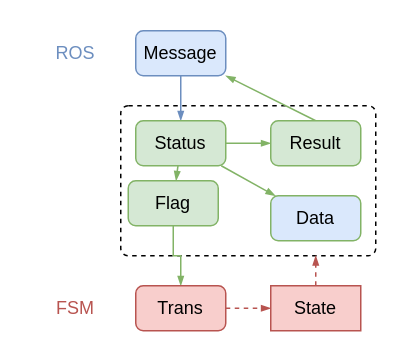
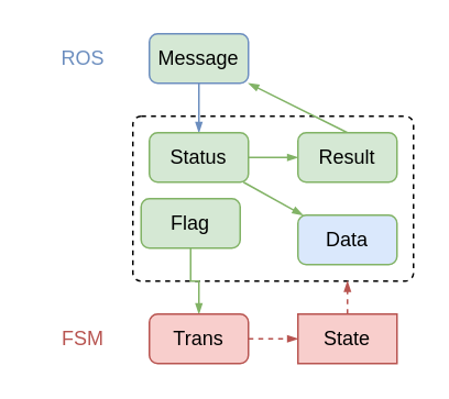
- <mxCell id="4" value="Message" style="rounded=1;whiteSpace=wrap;html=1;absoluteArcSize=1;fillColor=#dae8fc;strokeColor=#6c8ebf;arcSize=10;" vertex="1" parent="1"><mxGeometry x="90" y="20" width="60" height="30" as="geometry" /></mxCell>
+ <mxCell id="4" value="Message" style="rounded=1;whiteSpace=wrap;html=1;absoluteArcSize=1;fillColor=#d5e8d4;strokeColor=#6c8ebf;arcSize=10;" vertex="1" parent="1"><mxGeometry x="90" y="20" width="60" height="30" as="geometry" /></mxCell>
- <mxCell id="6" style="rounded=0;orthogonalLoop=1;jettySize=auto;html=1;fillColor=#d5e8d4;strokeColor=#82b366;endSize=4;startSize=4;endArrow=blockThin;endFill=1;" edge="1" parent="1" source="8" target="11"><mxGeometry relative="1" as="geometry"><mxPoint x="40" y="150" as="targetPoint" /></mxGeometry></mxCell>
